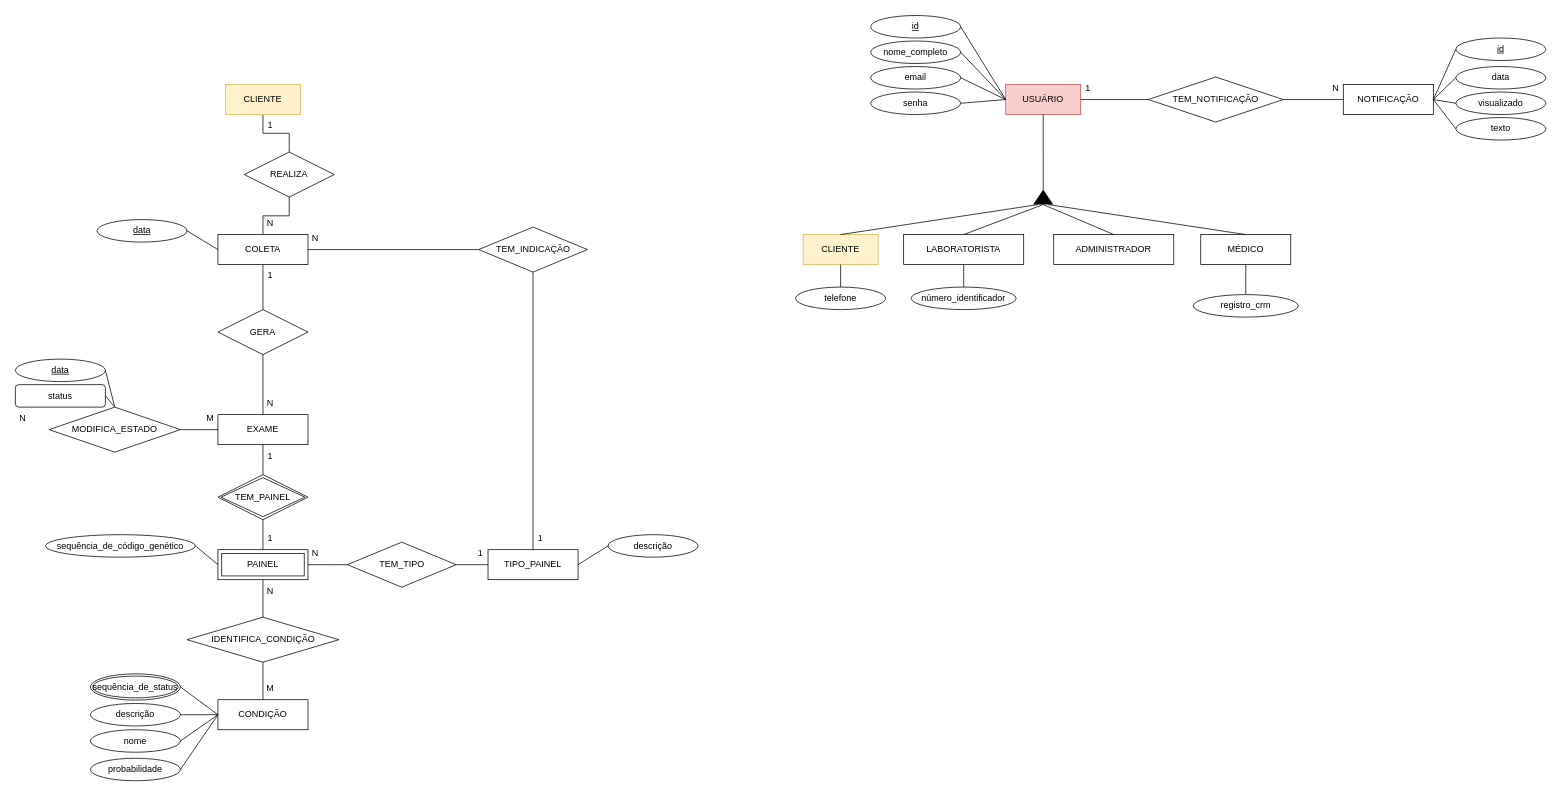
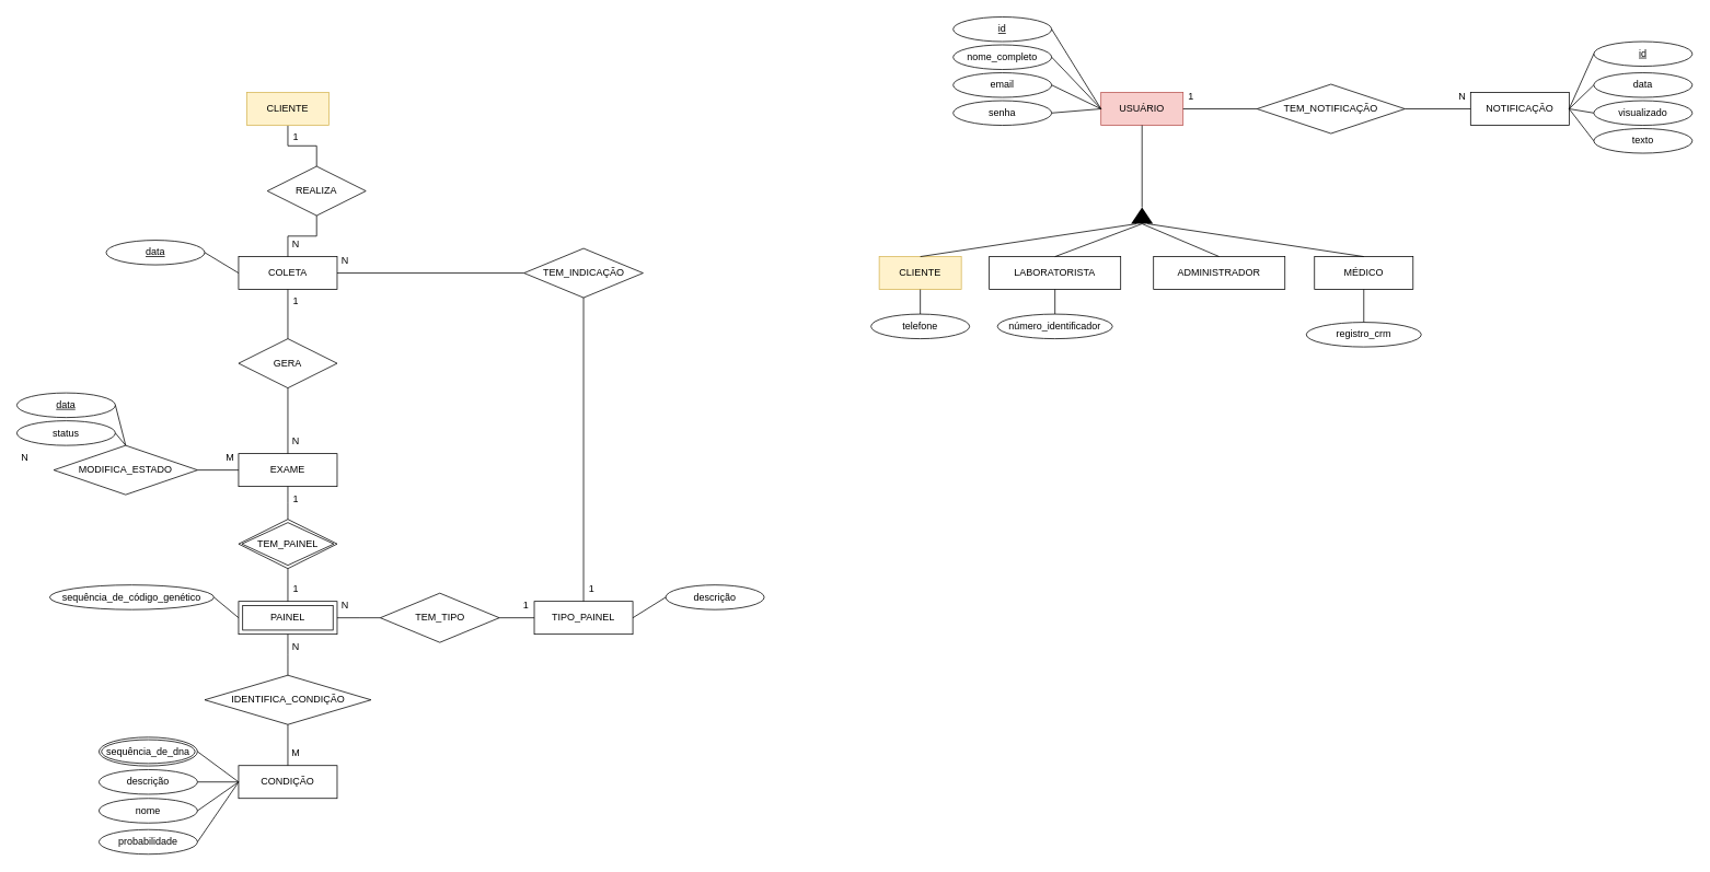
- <mxCell id="67" value="status" style="whiteSpace=wrap;html=1;align=center;fillColor=none;rounded=1;" parent="1" vertex="1"><mxGeometry x="20" y="512" width="120" height="30" as="geometry" /></mxCell>
+ <mxCell id="67" value="status" style="ellipse;whiteSpace=wrap;html=1;align=center;fillColor=none;" parent="1" vertex="1"><mxGeometry x="20" y="512" width="120" height="30" as="geometry" /></mxCell>
- <mxCell id="98" value="sequência_de_status" style="ellipse;shape=doubleEllipse;margin=3;whiteSpace=wrap;html=1;align=center;" vertex="1" parent="1"><mxGeometry x="120" y="897.5" width="120" height="35" as="geometry" /></mxCell>
+ <mxCell id="98" value="sequência_de_dna" style="ellipse;shape=doubleEllipse;margin=3;whiteSpace=wrap;html=1;align=center;" vertex="1" parent="1"><mxGeometry x="120" y="897.5" width="120" height="35" as="geometry" /></mxCell>
